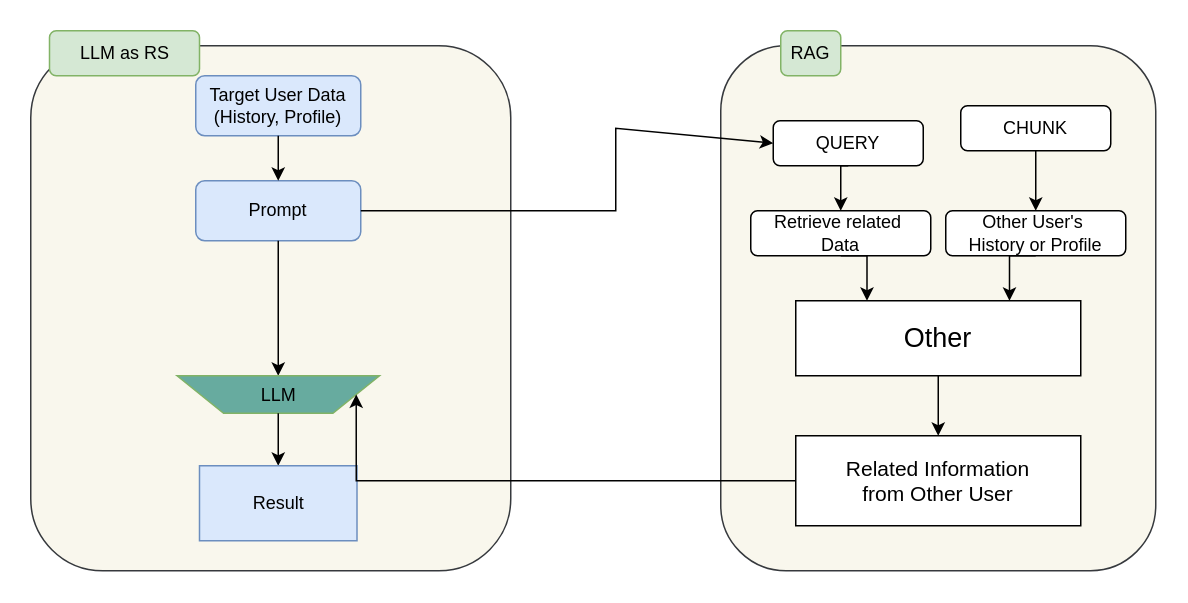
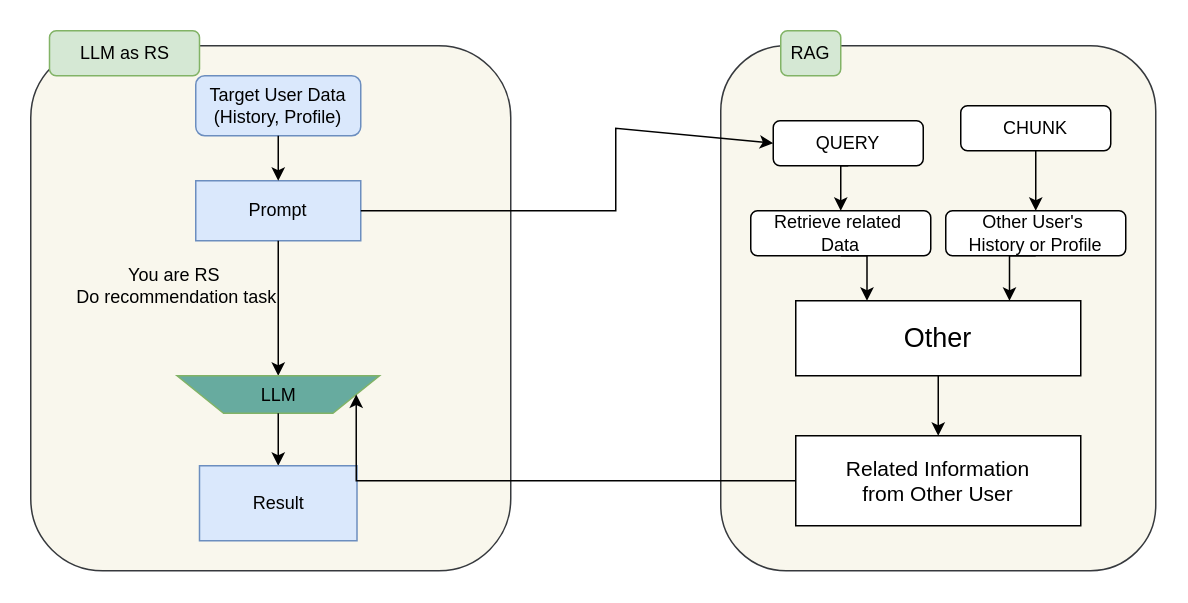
- <mxCell id="4" value="Prompt" style="rounded=1;whiteSpace=wrap;html=1;fillColor=#dae8fc;strokeColor=#6c8ebf;" vertex="1" parent="1"><mxGeometry x="130" y="120" width="110" height="40" as="geometry" /></mxCell>
+ <mxCell id="4" value="Prompt" style="whiteSpace=wrap;html=1;fillColor=#dae8fc;strokeColor=#6c8ebf;rounded=0;" vertex="1" parent="1"><mxGeometry x="130" y="120" width="110" height="40" as="geometry" /></mxCell>
+ <mxCell id="8" value="You are RS&amp;nbsp;&lt;div&gt;Do recommendation task&lt;/div&gt;" style="text;html=1;align=center;verticalAlign=middle;whiteSpace=wrap;rounded=0;" vertex="1" parent="1"><mxGeometry x="40" y="170" width="155" height="40" as="geometry" /></mxCell>
